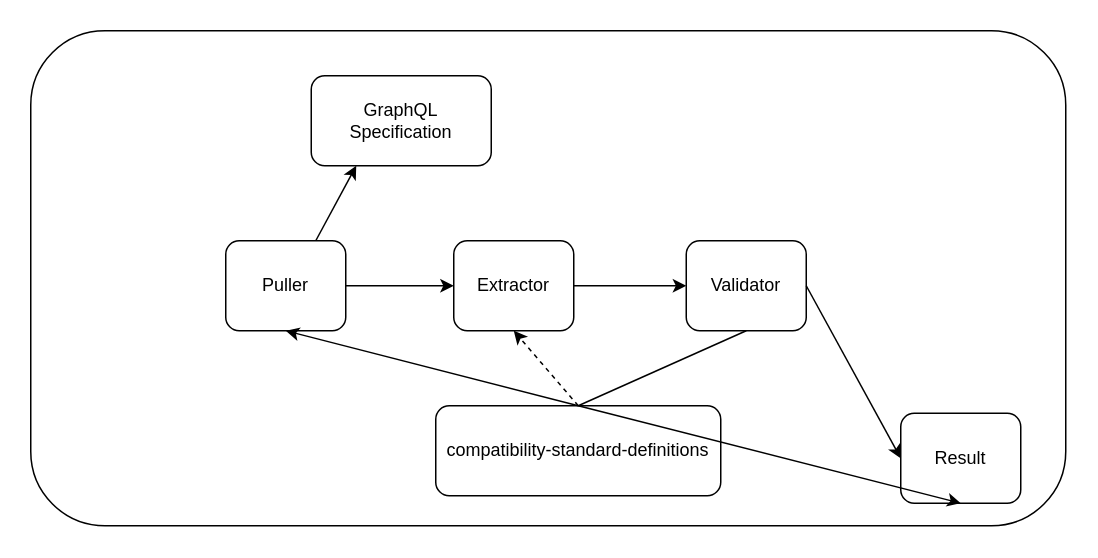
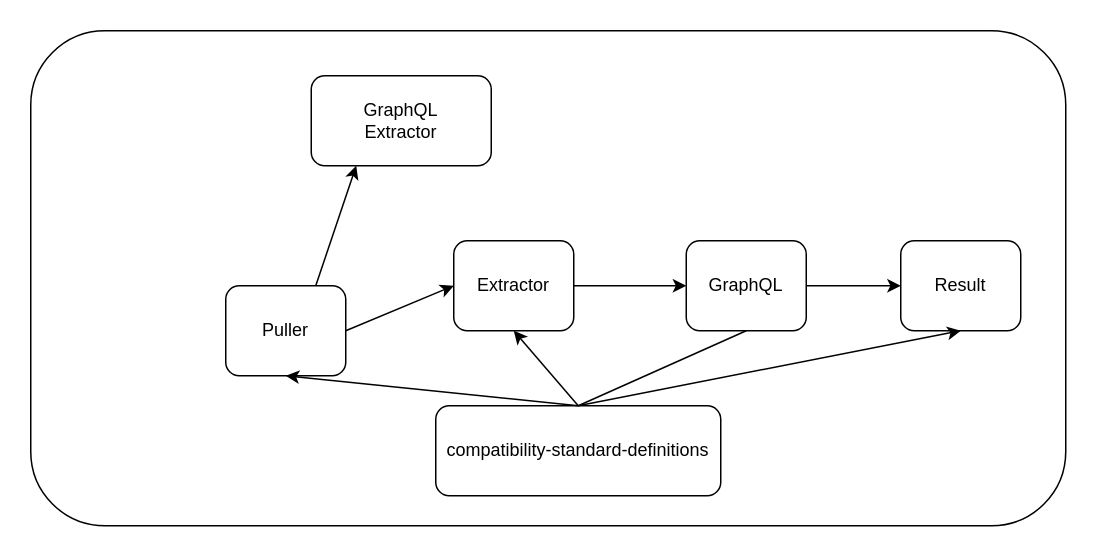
- <mxCell id="3" value="GraphQL&lt;div&gt;Specification&lt;/div&gt;" style="rounded=1;whiteSpace=wrap;html=1;" parent="1" vertex="1"><mxGeometry x="207" y="50" width="120" height="60" as="geometry" /></mxCell>
+ <mxCell id="3" value="GraphQL&lt;div&gt;Extractor&lt;/div&gt;" style="rounded=1;whiteSpace=wrap;html=1;" parent="1" vertex="1"><mxGeometry x="207" y="50" width="120" height="60" as="geometry" /></mxCell>
- <mxCell id="6" value="Puller" style="rounded=1;whiteSpace=wrap;html=1;" parent="1" vertex="1"><mxGeometry x="150" y="160" width="80" height="60" as="geometry" /></mxCell>
+ <mxCell id="6" value="Puller" style="rounded=1;whiteSpace=wrap;html=1;" parent="1" vertex="1"><mxGeometry x="150" y="190" width="80" height="60" as="geometry" /></mxCell>
- <mxCell id="8" value="Validator" style="rounded=1;whiteSpace=wrap;html=1;" parent="1" vertex="1"><mxGeometry x="457" y="160" width="80" height="60" as="geometry" /></mxCell>
+ <mxCell id="8" value="GraphQL" style="rounded=1;whiteSpace=wrap;html=1;" parent="1" vertex="1"><mxGeometry x="457" y="160" width="80" height="60" as="geometry" /></mxCell>
- <mxCell id="14" value="" style="endArrow=classic;html=1;rounded=0;entryX=0.5;entryY=1;entryDx=0;entryDy=0;exitX=0.5;exitY=0;exitDx=0;exitDy=0;dashed=1;" parent="1" source="4" target="7" edge="1"><mxGeometry width="50" height="50" relative="1" as="geometry"><mxPoint x="395" y="280" as="sourcePoint" /><mxPoint x="200" y="230" as="targetPoint" /></mxGeometry></mxCell>
+ <mxCell id="14" value="" style="endArrow=classic;html=1;rounded=0;entryX=0.5;entryY=1;entryDx=0;entryDy=0;exitX=0.5;exitY=0;exitDx=0;exitDy=0;" parent="1" source="4" target="7" edge="1"><mxGeometry width="50" height="50" relative="1" as="geometry"><mxPoint x="395" y="280" as="sourcePoint" /><mxPoint x="200" y="230" as="targetPoint" /></mxGeometry></mxCell>
- <mxCell id="9" value="Result" style="rounded=1;whiteSpace=wrap;html=1;" parent="1" vertex="1"><mxGeometry x="600" y="275" width="80" height="60" as="geometry" /></mxCell>
+ <mxCell id="9" value="Result" style="rounded=1;whiteSpace=wrap;html=1;" parent="1" vertex="1"><mxGeometry x="600" y="160" width="80" height="60" as="geometry" /></mxCell>
